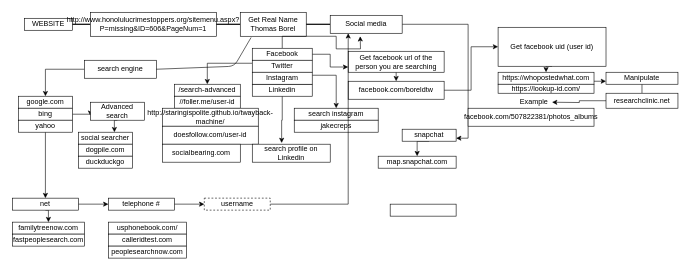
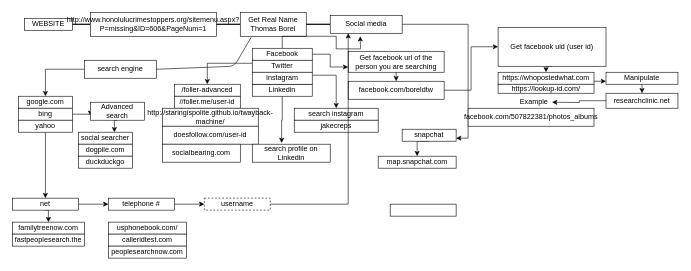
- <mxCell id="41" style="edgeStyle=orthogonalEdgeStyle;rounded=0;orthogonalLoop=1;jettySize=auto;html=1;exitX=0.5;exitY=1;exitDx=0;exitDy=0;entryX=0.5;entryY=0;entryDx=0;entryDy=0;endArrow=none;" edge="1" parent="1" source="42" target="44"><mxGeometry relative="1" as="geometry" /></mxCell>
+ <mxCell id="41" style="edgeStyle=orthogonalEdgeStyle;rounded=0;orthogonalLoop=1;jettySize=auto;html=1;exitX=0.5;exitY=1;exitDx=0;exitDy=0;entryX=0.5;entryY=0;entryDx=0;entryDy=0;" edge="1" parent="1" source="42" target="44"><mxGeometry relative="1" as="geometry" /></mxCell>
- <mxCell id="47" value="/search-advanced" style="rounded=0;whiteSpace=wrap;html=1;" vertex="1" parent="1"><mxGeometry x="290" y="140" width="110" height="20" as="geometry" /></mxCell>
+ <mxCell id="47" value="/foller-advanced" style="rounded=0;whiteSpace=wrap;html=1;" vertex="1" parent="1"><mxGeometry x="290" y="140" width="110" height="20" as="geometry" /></mxCell>
- <mxCell id="71" value="fastpeoplesearch.com" style="rounded=0;whiteSpace=wrap;html=1;" vertex="1" parent="1"><mxGeometry y="390" width="120" height="20" as="geometry" x="20" /></mxCell>
+ <mxCell id="71" value="fastpeoplesearch.the" style="rounded=0;whiteSpace=wrap;html=1;" vertex="1" parent="1"><mxGeometry y="390" width="120" height="20" as="geometry" x="20" /></mxCell>
